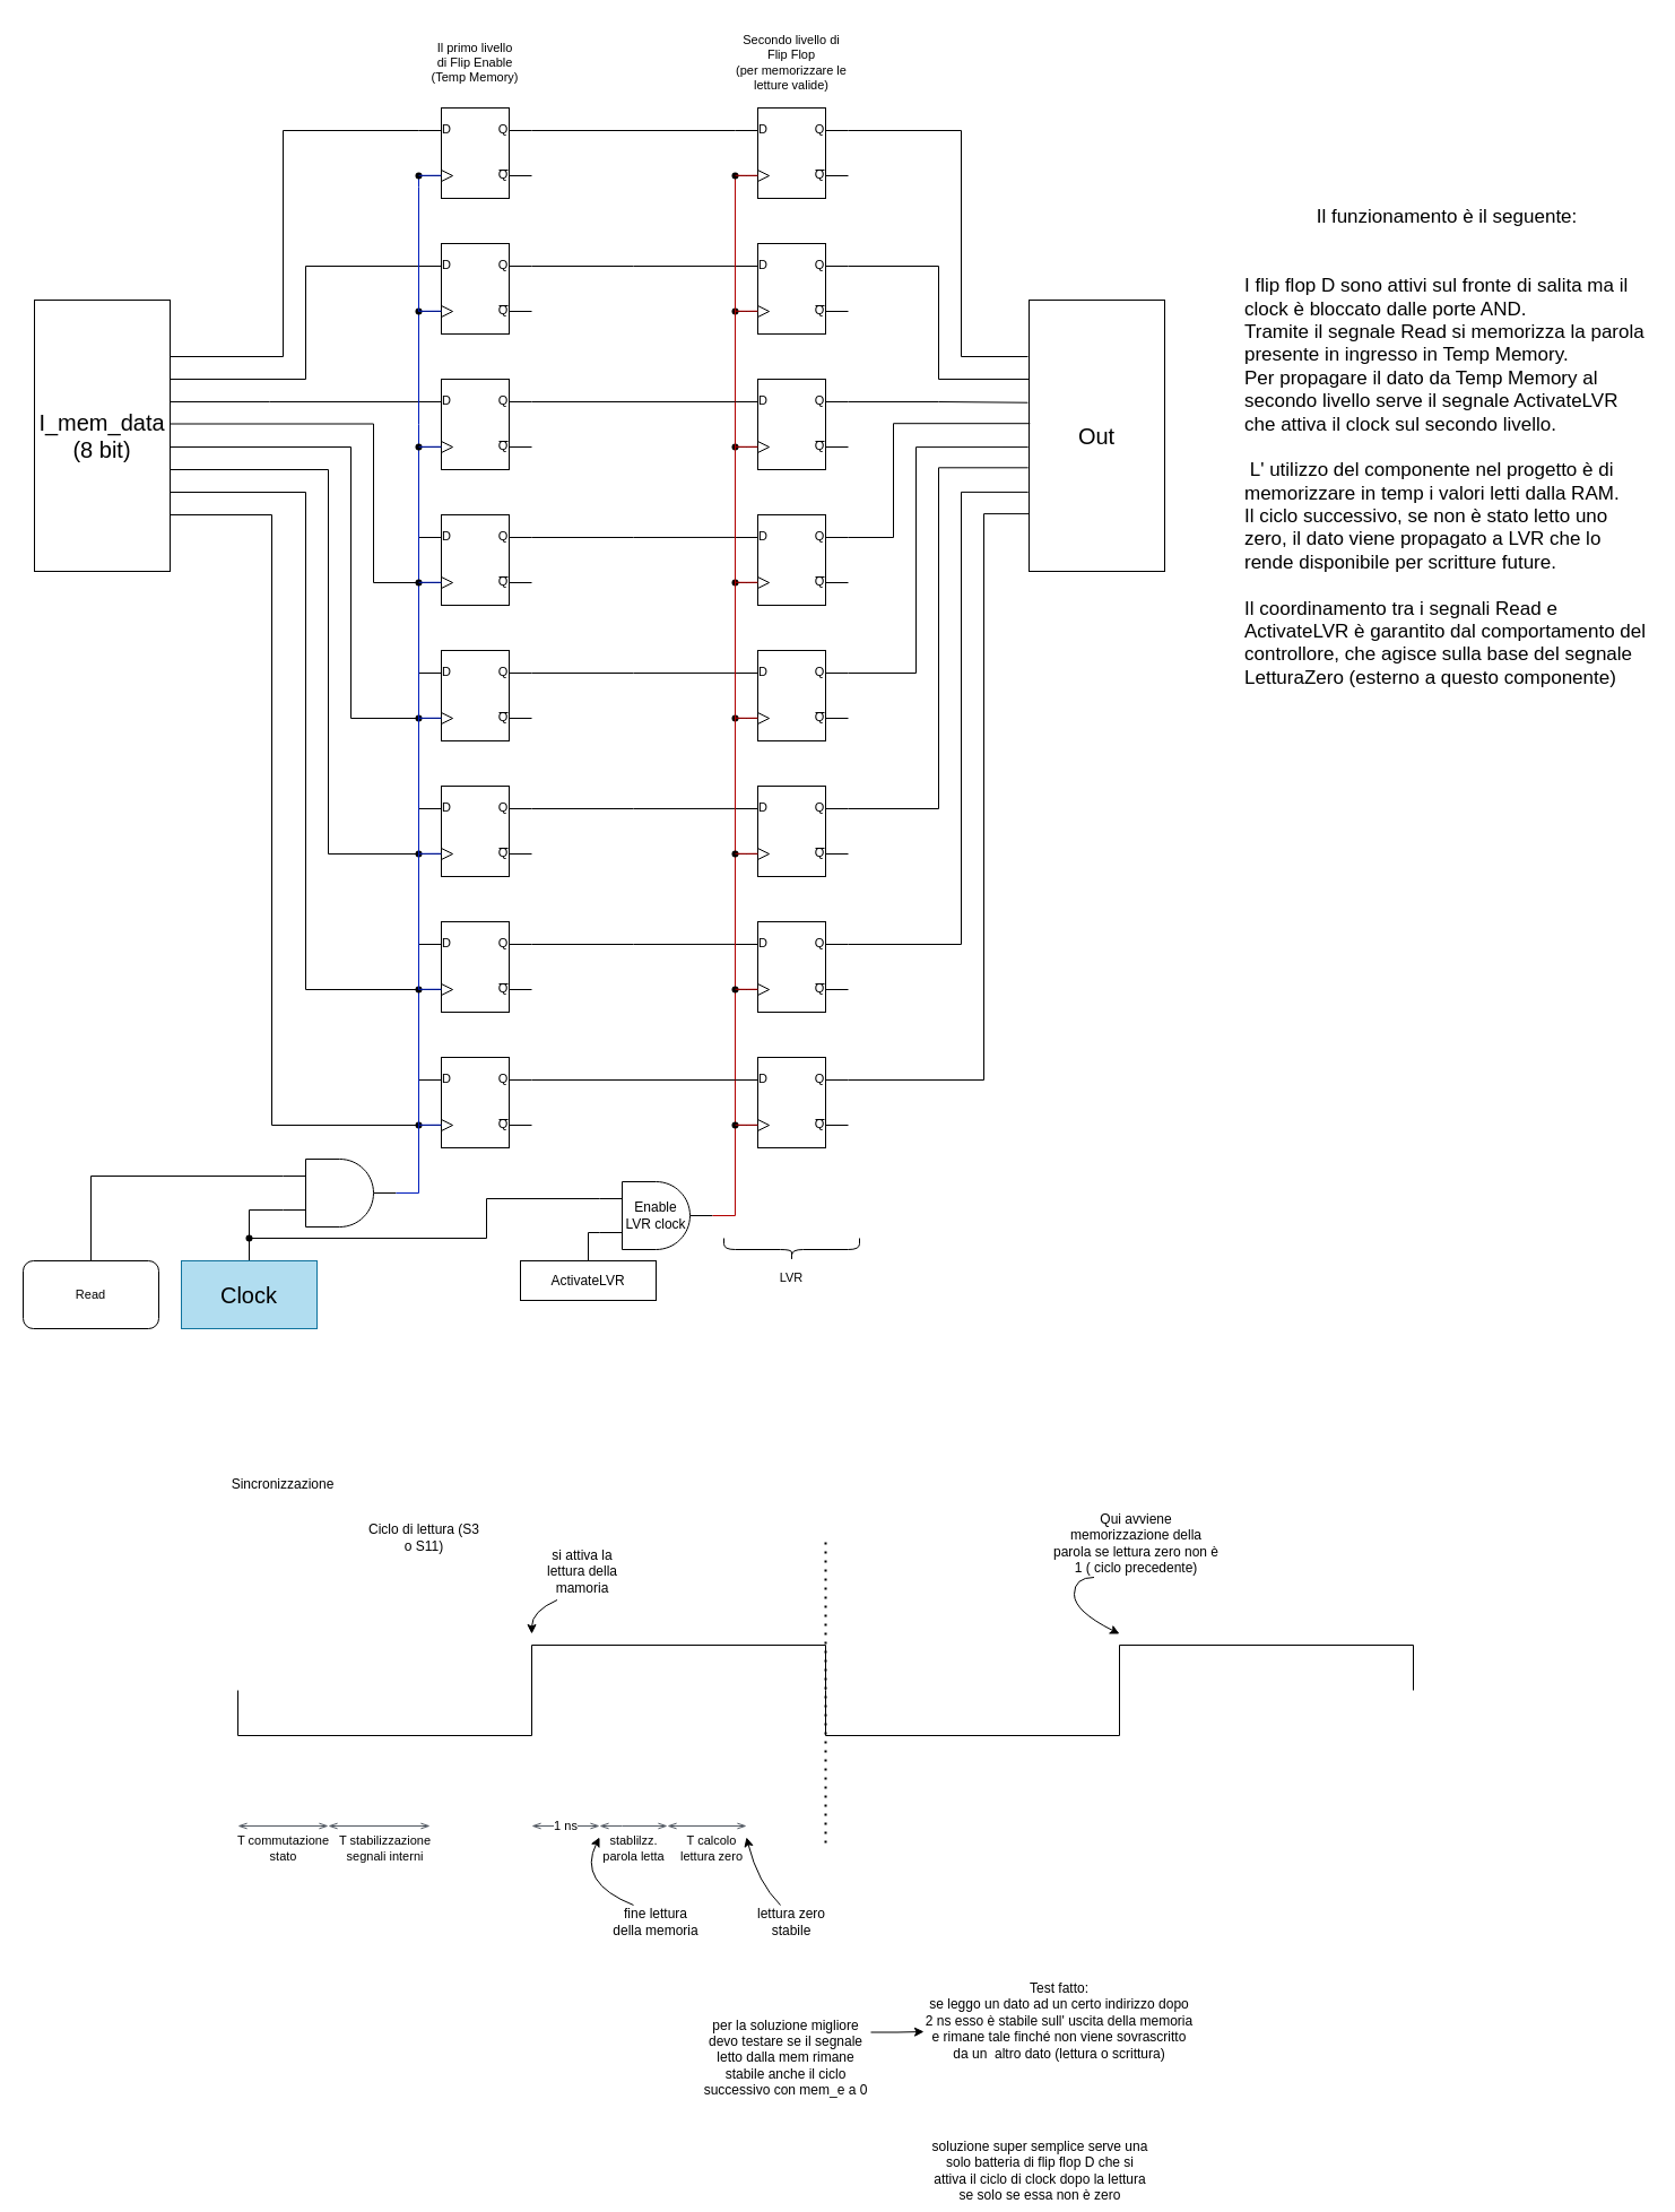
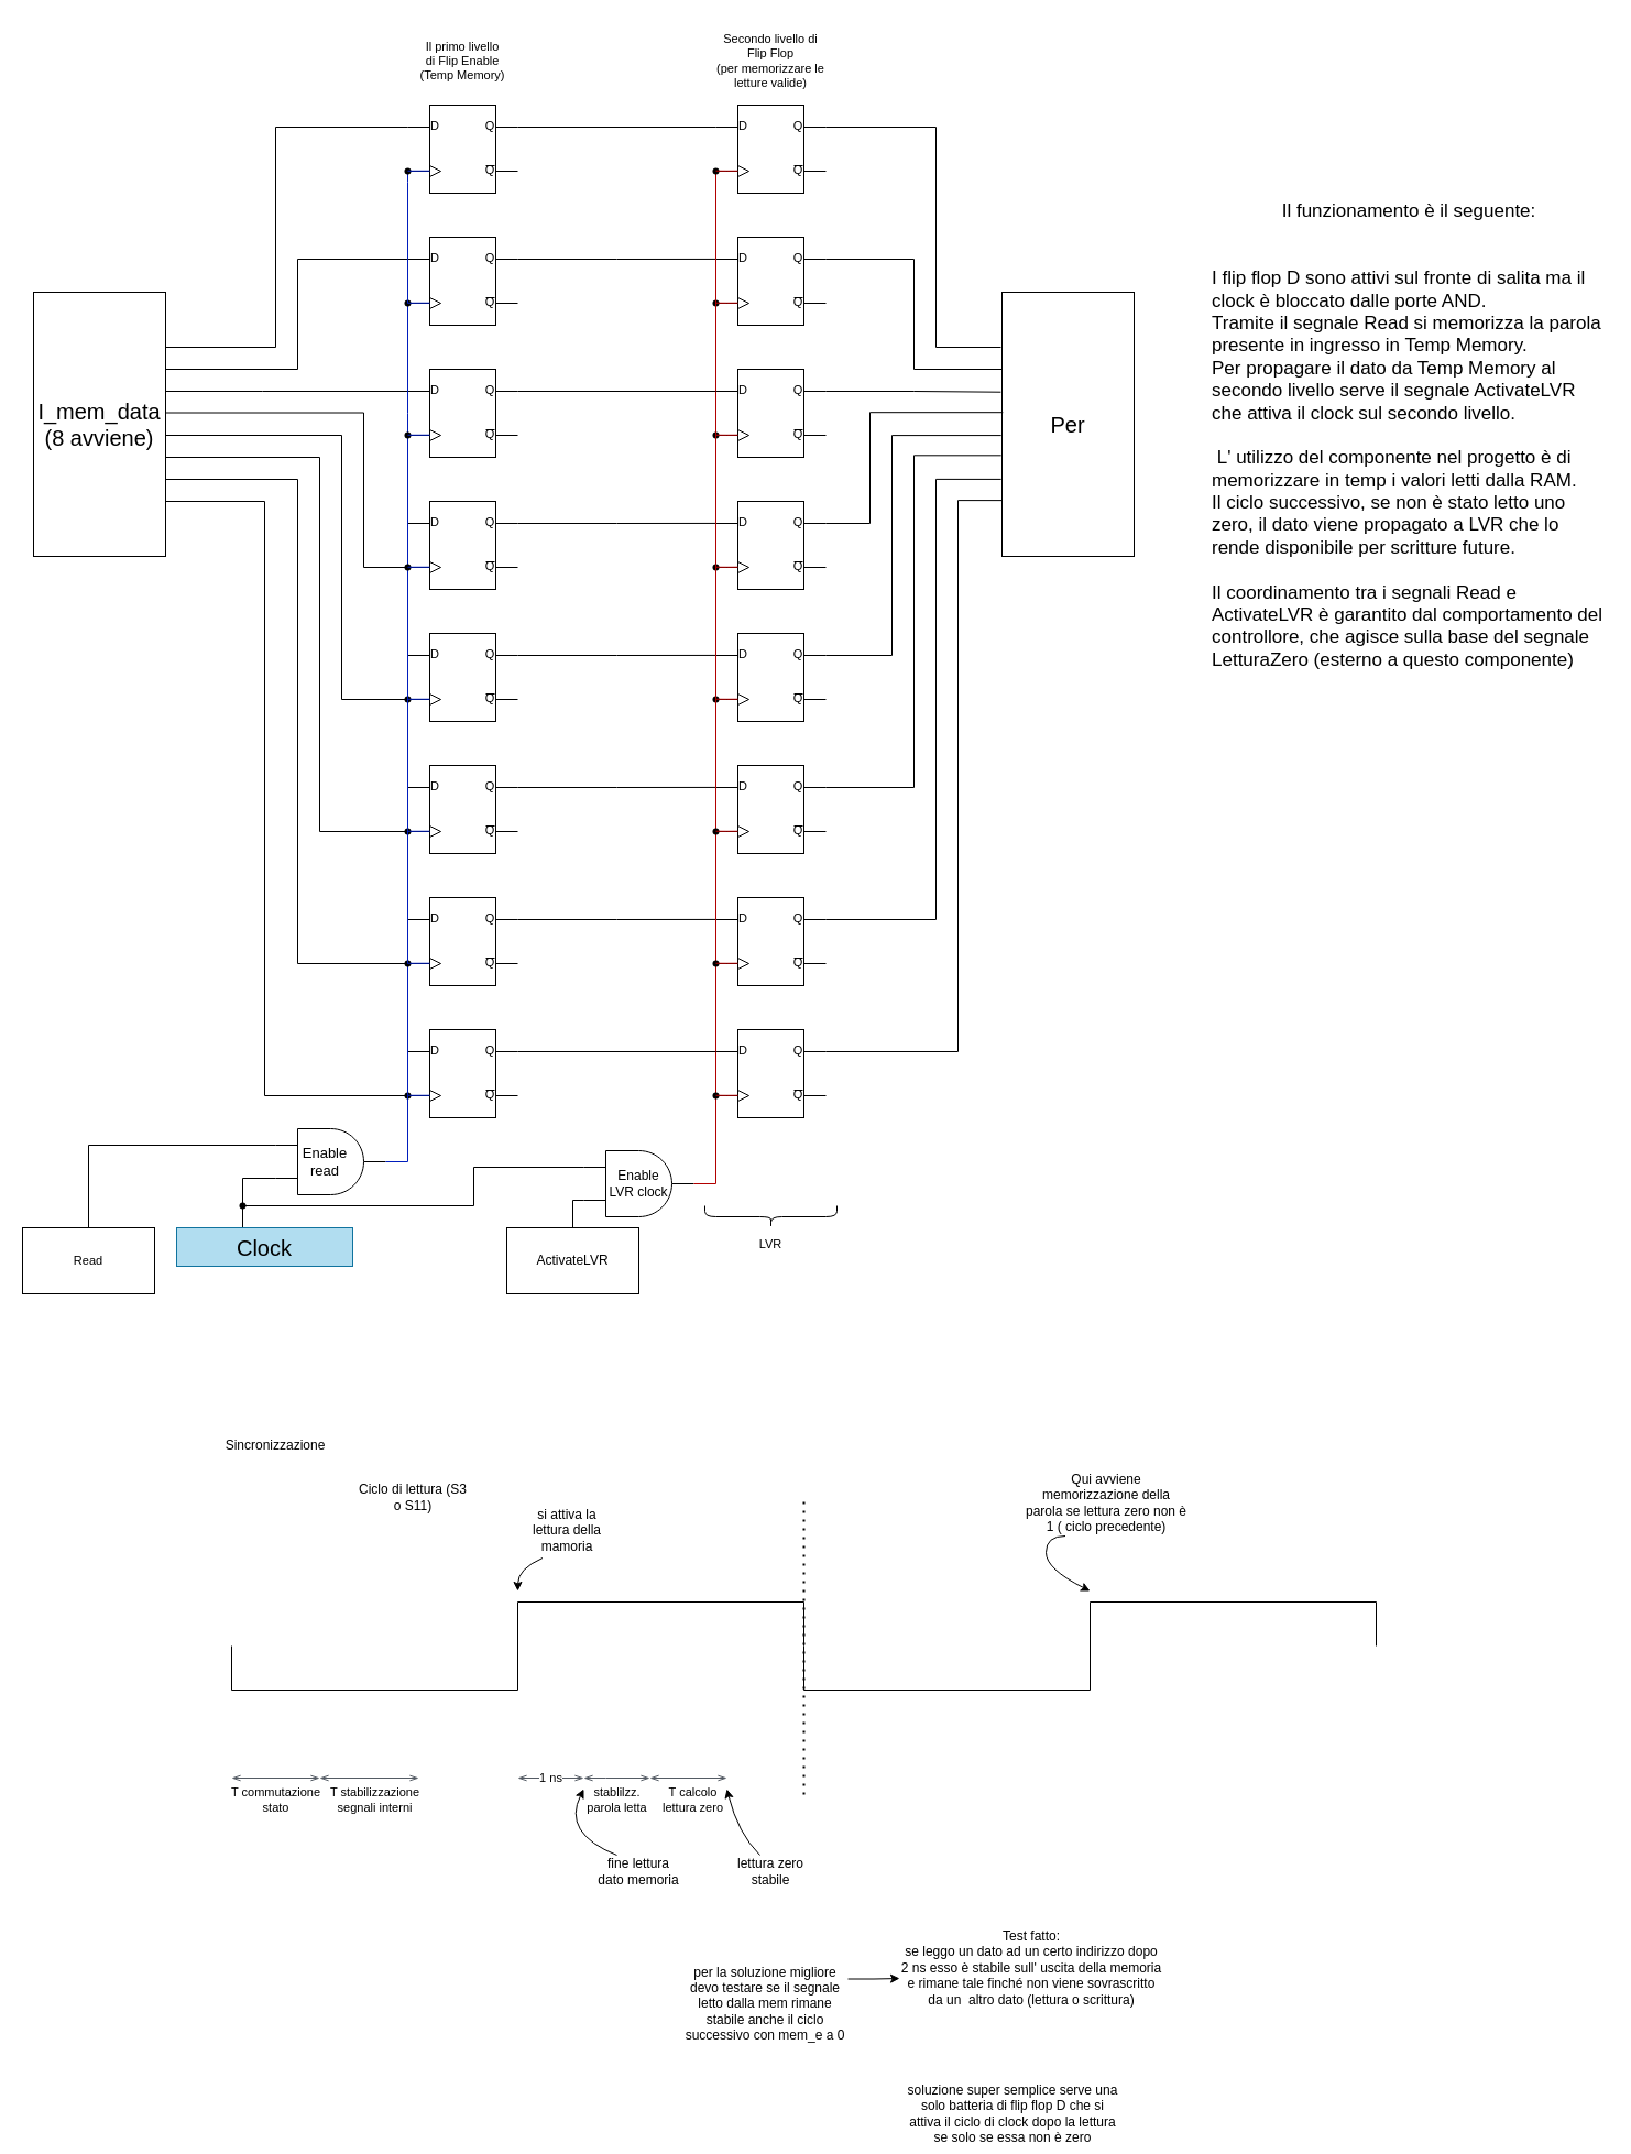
- <mxCell id="5" value="&lt;font style=&quot;font-size: 20px;&quot;&gt;I_mem_data&lt;br&gt;(8 bit)&lt;/font&gt;" style="rounded=0;whiteSpace=wrap;html=1;" vertex="1" parent="1"><mxGeometry x="30" y="265" width="120" height="240" as="geometry" /></mxCell>
+ <mxCell id="5" value="&lt;font style=&quot;font-size: 20px;&quot;&gt;I_mem_data&lt;br&gt;(8 avviene)&lt;/font&gt;" style="rounded=0;whiteSpace=wrap;html=1;" vertex="1" parent="1"><mxGeometry x="30" y="265" width="120" height="240" as="geometry" /></mxCell>
- <mxCell id="66" value="&lt;font style=&quot;font-size: 20px;&quot;&gt;Out&lt;/font&gt;" style="rounded=0;whiteSpace=wrap;html=1;" vertex="1" parent="1"><mxGeometry x="910" y="265" width="120" height="240" as="geometry" /></mxCell>
+ <mxCell id="66" value="&lt;font style=&quot;font-size: 20px;&quot;&gt;Per&lt;/font&gt;" style="rounded=0;whiteSpace=wrap;html=1;" vertex="1" parent="1"><mxGeometry x="910" y="265" width="120" height="240" as="geometry" /></mxCell>
+ <mxCell id="82" value="Enable read" style="text;html=1;align=center;verticalAlign=middle;whiteSpace=wrap;rounded=0;fontFamily=Helvetica;fontSize=13;fontColor=default;labelBackgroundColor=default;" vertex="1" parent="1"><mxGeometry x="270" y="1040" width="50" height="30" as="geometry" /></mxCell>
- <mxCell id="61" value="ActivateLVR" style="rounded=0;whiteSpace=wrap;html=1;" vertex="1" parent="1"><mxGeometry x="460" y="1115" width="120" height="35" as="geometry" /></mxCell>
+ <mxCell id="61" value="ActivateLVR" style="rounded=0;whiteSpace=wrap;html=1;" vertex="1" parent="1"><mxGeometry x="460" y="1115" width="120" height="60" as="geometry" /></mxCell>
- <mxCell id="75" value="Read" style="whiteSpace=wrap;html=1;fontFamily=Helvetica;fontSize=11;fontColor=default;labelBackgroundColor=default;rounded=1;" vertex="1" parent="1"><mxGeometry x="20" y="1115" width="120" height="60" as="geometry" /></mxCell>
+ <mxCell id="75" value="Read" style="rounded=0;whiteSpace=wrap;html=1;fontFamily=Helvetica;fontSize=11;fontColor=default;labelBackgroundColor=default;" vertex="1" parent="1"><mxGeometry x="20" y="1115" width="120" height="60" as="geometry" /></mxCell>
- <mxCell id="35" value="&lt;font style=&quot;font-size: 20px;&quot;&gt;Clock&lt;/font&gt;" style="rounded=0;whiteSpace=wrap;html=1;fillColor=#b1ddf0;strokeColor=#10739e;" vertex="1" parent="1"><mxGeometry x="160" y="1115" width="120" height="60" as="geometry" /></mxCell>
+ <mxCell id="35" value="&lt;font style=&quot;font-size: 20px;&quot;&gt;Clock&lt;/font&gt;" style="rounded=0;whiteSpace=wrap;html=1;fillColor=#b1ddf0;strokeColor=#10739e;" vertex="1" parent="1"><mxGeometry x="160" y="1115" width="160" height="35" as="geometry" /></mxCell>
- <mxCell id="112" value="fine lettura della memoria" style="text;html=1;align=center;verticalAlign=middle;whiteSpace=wrap;rounded=0;" vertex="1" parent="1"><mxGeometry x="540" y="1685" width="80" height="30" as="geometry" /></mxCell>
+ <mxCell id="112" value="fine lettura dato memoria" style="text;html=1;align=center;verticalAlign=middle;whiteSpace=wrap;rounded=0;" vertex="1" parent="1"><mxGeometry x="540" y="1685" width="80" height="30" as="geometry" /></mxCell>
